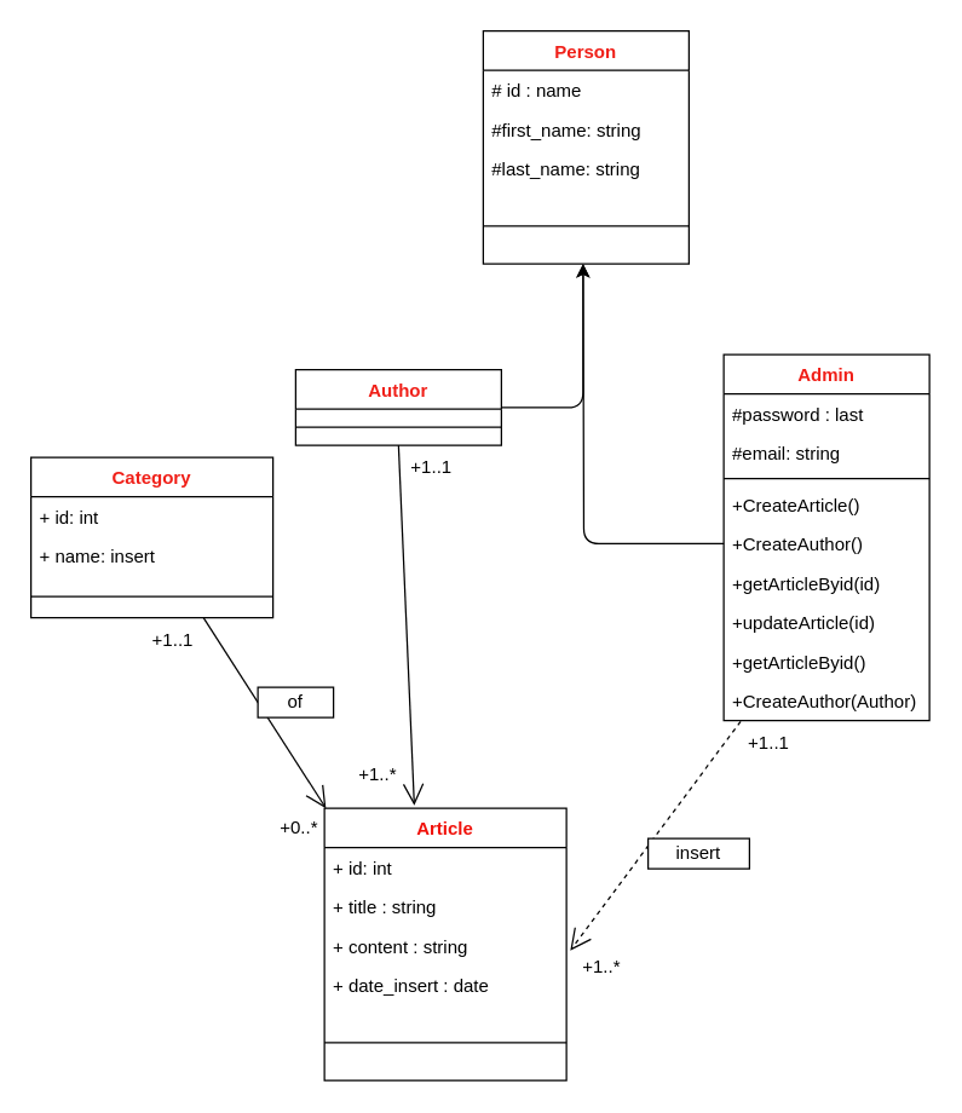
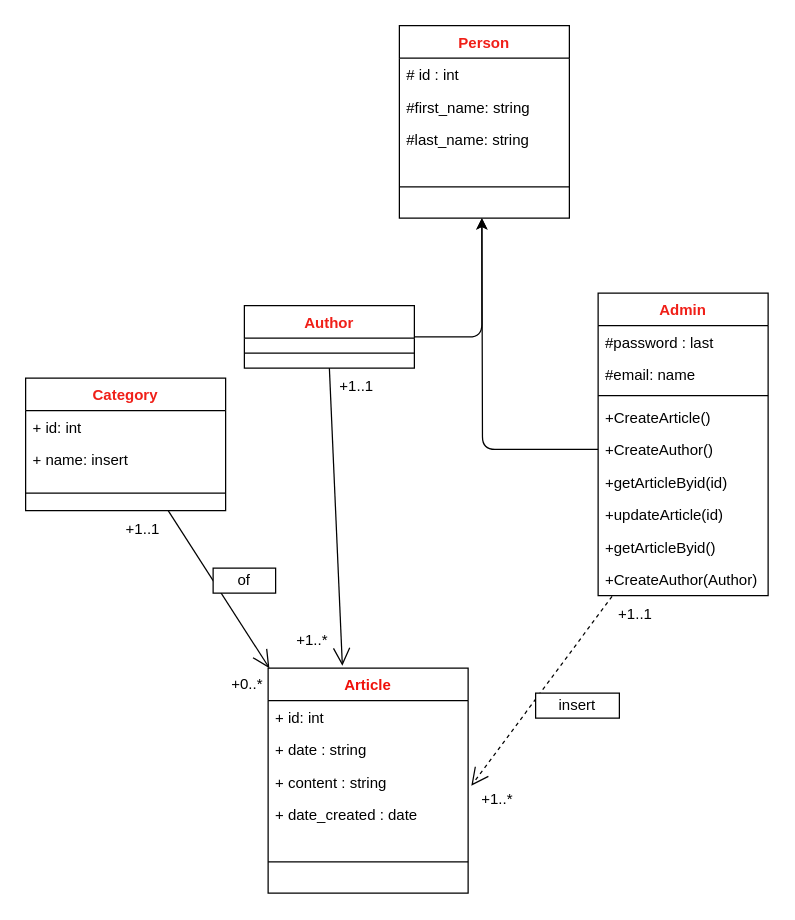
- <mxCell id="3" value="# id : name " style="text;strokeColor=none;fillColor=none;align=left;verticalAlign=top;spacingLeft=4;spacingRight=4;overflow=hidden;rotatable=0;points=[[0,0.5],[1,0.5]];portConstraint=eastwest;" parent="2" vertex="1"><mxGeometry y="26" width="136" height="26" as="geometry" /></mxCell>
+ <mxCell id="3" value="# id : int " style="text;strokeColor=none;fillColor=none;align=left;verticalAlign=top;spacingLeft=4;spacingRight=4;overflow=hidden;rotatable=0;points=[[0,0.5],[1,0.5]];portConstraint=eastwest;" parent="2" vertex="1"><mxGeometry y="26" width="136" height="26" as="geometry" /></mxCell>
- <mxCell id="12" value="#email: string" style="text;strokeColor=none;fillColor=none;align=left;verticalAlign=top;spacingLeft=4;spacingRight=4;overflow=hidden;rotatable=0;points=[[0,0.5],[1,0.5]];portConstraint=eastwest;" parent="10" vertex="1"><mxGeometry y="52" width="136" height="26" as="geometry" /></mxCell>
+ <mxCell id="12" value="#email: name" style="text;strokeColor=none;fillColor=none;align=left;verticalAlign=top;spacingLeft=4;spacingRight=4;overflow=hidden;rotatable=0;points=[[0,0.5],[1,0.5]];portConstraint=eastwest;" parent="10" vertex="1"><mxGeometry y="52" width="136" height="26" as="geometry" /></mxCell>
- <mxCell id="23" value="+ title : string " style="text;strokeColor=none;fillColor=none;align=left;verticalAlign=top;spacingLeft=4;spacingRight=4;overflow=hidden;rotatable=0;points=[[0,0.5],[1,0.5]];portConstraint=eastwest;" parent="21" vertex="1"><mxGeometry y="52" width="160" height="26" as="geometry" /></mxCell>
+ <mxCell id="23" value="+ date : string " style="text;strokeColor=none;fillColor=none;align=left;verticalAlign=top;spacingLeft=4;spacingRight=4;overflow=hidden;rotatable=0;points=[[0,0.5],[1,0.5]];portConstraint=eastwest;" parent="21" vertex="1"><mxGeometry y="52" width="160" height="26" as="geometry" /></mxCell>
- <mxCell id="25" value="+ date_insert : date " style="text;strokeColor=none;fillColor=none;align=left;verticalAlign=top;spacingLeft=4;spacingRight=4;overflow=hidden;rotatable=0;points=[[0,0.5],[1,0.5]];portConstraint=eastwest;" parent="21" vertex="1"><mxGeometry y="104" width="160" height="26" as="geometry" /></mxCell>
+ <mxCell id="25" value="+ date_created : date " style="text;strokeColor=none;fillColor=none;align=left;verticalAlign=top;spacingLeft=4;spacingRight=4;overflow=hidden;rotatable=0;points=[[0,0.5],[1,0.5]];portConstraint=eastwest;" parent="21" vertex="1"><mxGeometry y="104" width="160" height="26" as="geometry" /></mxCell>
